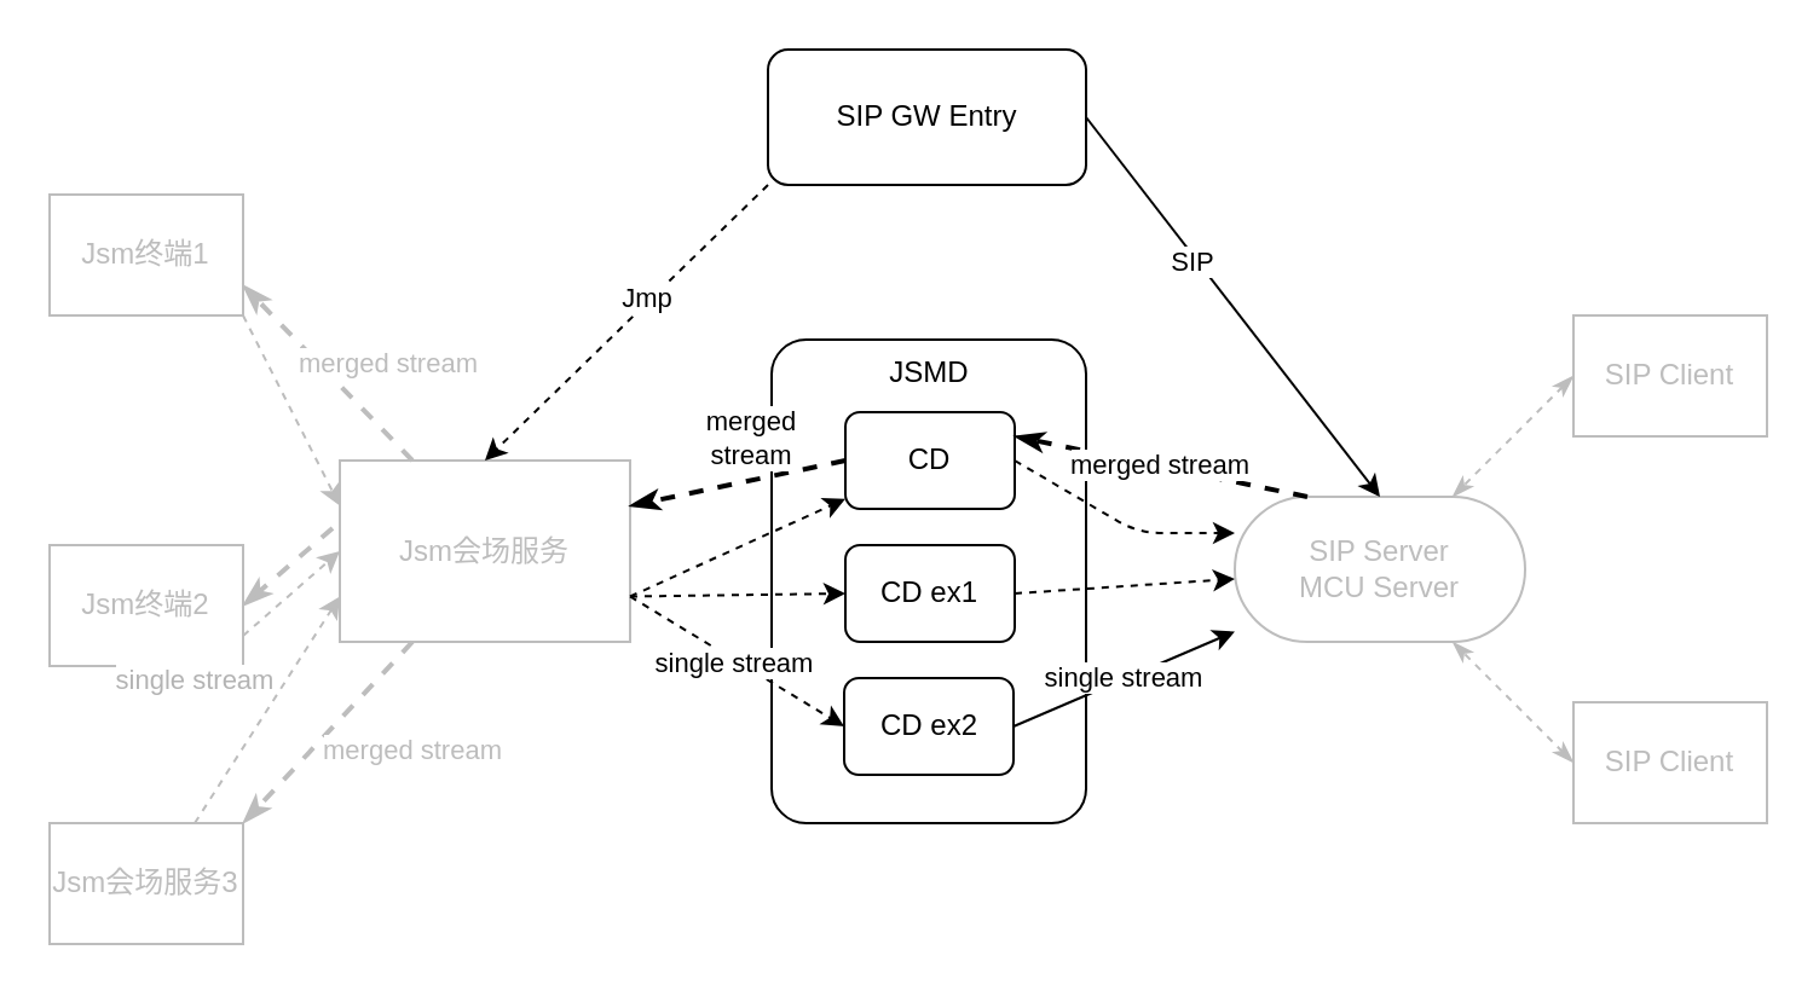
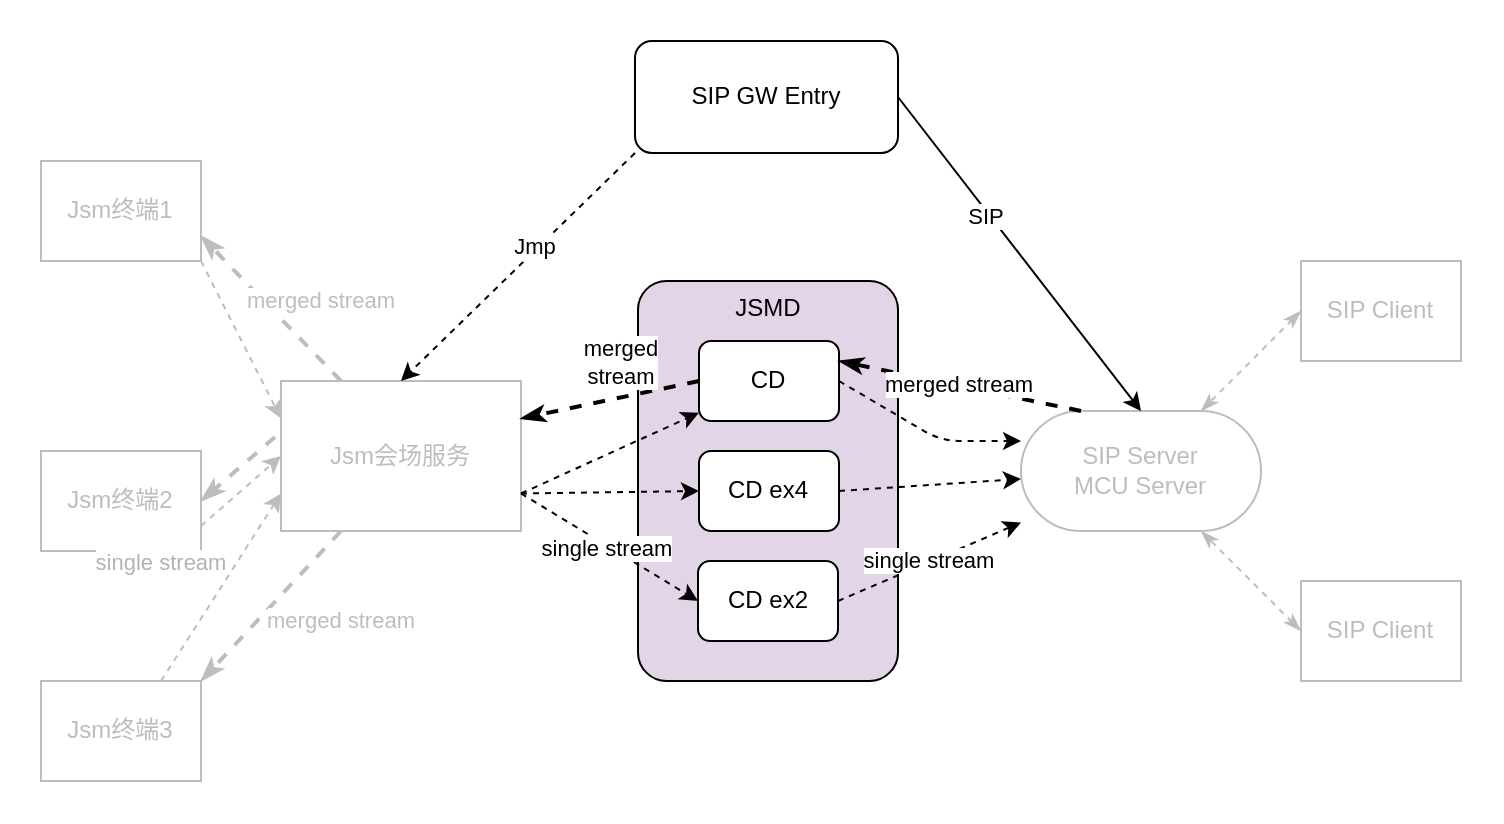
- <mxCell id="2" value="JSMD" style="rounded=1;whiteSpace=wrap;html=1;arcSize=11;align=center;verticalAlign=top;" parent="1" vertex="1"><mxGeometry x="318.5" y="140" width="130" height="200" as="geometry" /></mxCell>
+ <mxCell id="2" value="JSMD" style="rounded=1;whiteSpace=wrap;html=1;arcSize=11;align=center;verticalAlign=top;fillColor=#e1d5e7;" parent="1" vertex="1"><mxGeometry x="318.5" y="140" width="130" height="200" as="geometry" /></mxCell>
- <mxCell id="10" value="CD ex1" style="rounded=1;whiteSpace=wrap;html=1;gradientColor=none;align=center;" parent="1" vertex="1"><mxGeometry x="349" y="225" width="70" height="40" as="geometry" /></mxCell>
+ <mxCell id="10" value="CD ex4" style="rounded=1;whiteSpace=wrap;html=1;gradientColor=none;align=center;" parent="1" vertex="1"><mxGeometry x="349" y="225" width="70" height="40" as="geometry" /></mxCell>
- <mxCell id="12" value="single stream" style="endArrow=classic;html=1;exitX=1;exitY=0.5;exitDx=0;exitDy=0;dashed=0;" parent="1" source="7" target="6" edge="1"><mxGeometry width="50" height="50" relative="1" as="geometry"><mxPoint x="510" y="380" as="sourcePoint" /><mxPoint x="560" y="330" as="targetPoint" /><Array as="points" /></mxGeometry></mxCell>
+ <mxCell id="12" value="single stream" style="endArrow=classic;html=1;exitX=1;exitY=0.5;exitDx=0;exitDy=0;dashed=1;" parent="1" source="7" target="6" edge="1"><mxGeometry width="50" height="50" relative="1" as="geometry"><mxPoint x="510" y="380" as="sourcePoint" /><mxPoint x="560" y="330" as="targetPoint" /><Array as="points" /></mxGeometry></mxCell>
- <mxCell id="5" value="Jsm会场服务3" style="rounded=0;whiteSpace=wrap;html=1;gradientColor=none;align=center;strokeColor=#BDBDBD;fontColor=#BDBDBD;" parent="1" vertex="1"><mxGeometry x="20" y="340" width="80" height="50" as="geometry" /></mxCell>
+ <mxCell id="5" value="Jsm终端3" style="rounded=0;whiteSpace=wrap;html=1;gradientColor=none;align=center;strokeColor=#BDBDBD;fontColor=#BDBDBD;" parent="1" vertex="1"><mxGeometry x="20" y="340" width="80" height="50" as="geometry" /></mxCell>
